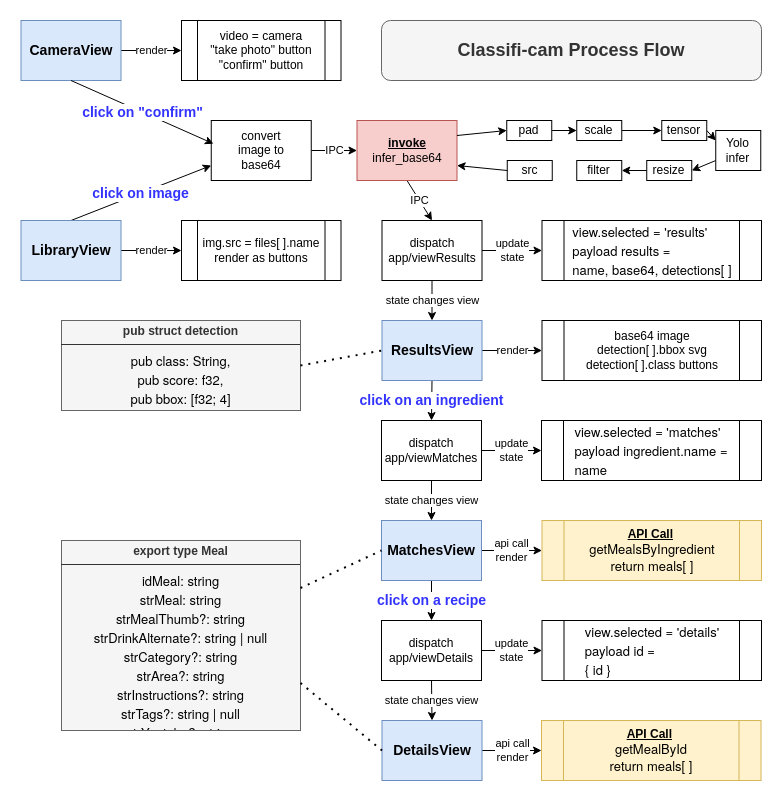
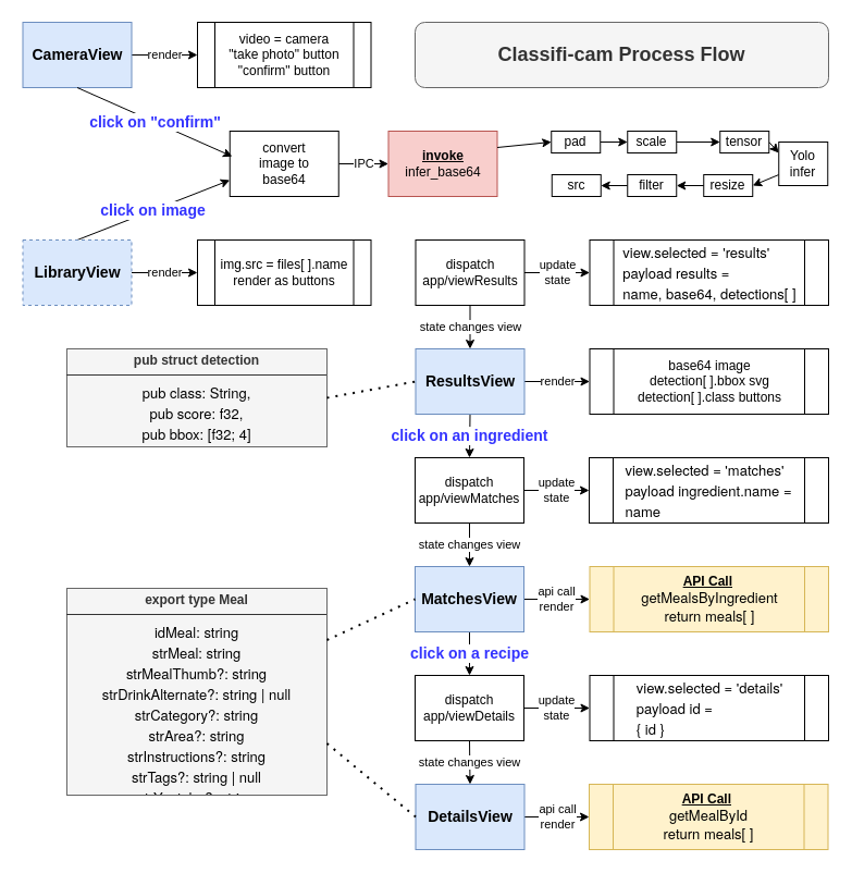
- <mxCell id="56" value="" style="endArrow=classic;html=1;exitX=0;exitY=0.5;exitDx=0;exitDy=0;entryX=1;entryY=0.75;entryDx=0;entryDy=0;" parent="1" source="52" target="3" edge="1"><mxGeometry width="50" height="50" relative="1" as="geometry"><mxPoint y="200" as="sourcePoint" x="341" /><mxPoint x="391" y="150" as="targetPoint" /></mxGeometry></mxCell>
+ <mxCell id="50" style="edgeStyle=none;html=1;exitX=0;exitY=0.5;exitDx=0;exitDy=0;entryX=1;entryY=0.5;entryDx=0;entryDy=0;" parent="1" source="51" target="52" edge="1"><mxGeometry relative="1" as="geometry" /></mxCell>
- <mxCell id="2" value="IPC" style="edgeStyle=none;html=1;exitX=0.5;exitY=1;exitDx=0;exitDy=0;entryX=0.5;entryY=0;entryDx=0;entryDy=0;" parent="1" source="3" target="7" edge="1"><mxGeometry relative="1" as="geometry" /></mxCell>
- <mxCell id="38" value="LibraryView" style="rounded=0;whiteSpace=wrap;html=1;fillColor=#dae8fc;strokeColor=#6c8ebf;fontStyle=1;fontSize=14;" parent="1" vertex="1"><mxGeometry x="20.5" y="220" width="100" height="60" as="geometry" /></mxCell>
+ <mxCell id="38" value="LibraryView" style="rounded=0;whiteSpace=wrap;html=1;fillColor=#dae8fc;strokeColor=#6c8ebf;fontStyle=1;fontSize=14;dashed=1;" parent="1" vertex="1"><mxGeometry x="20.5" y="220" width="100" height="60" as="geometry" /></mxCell>
